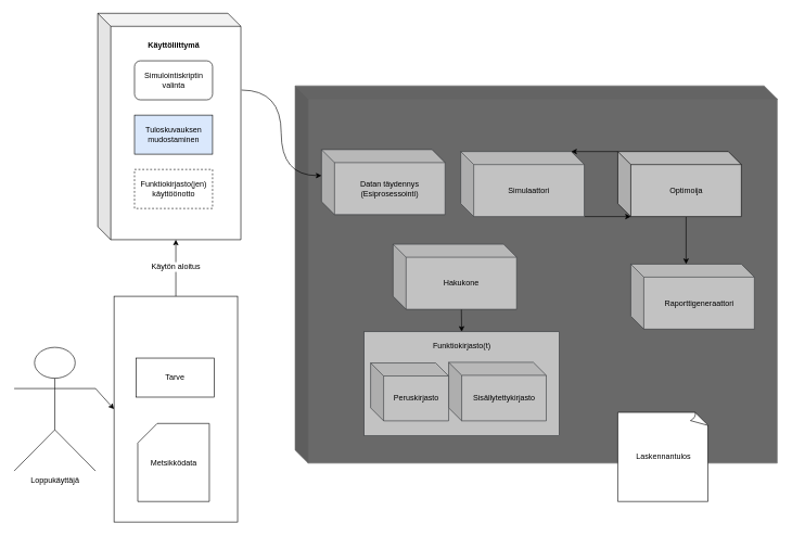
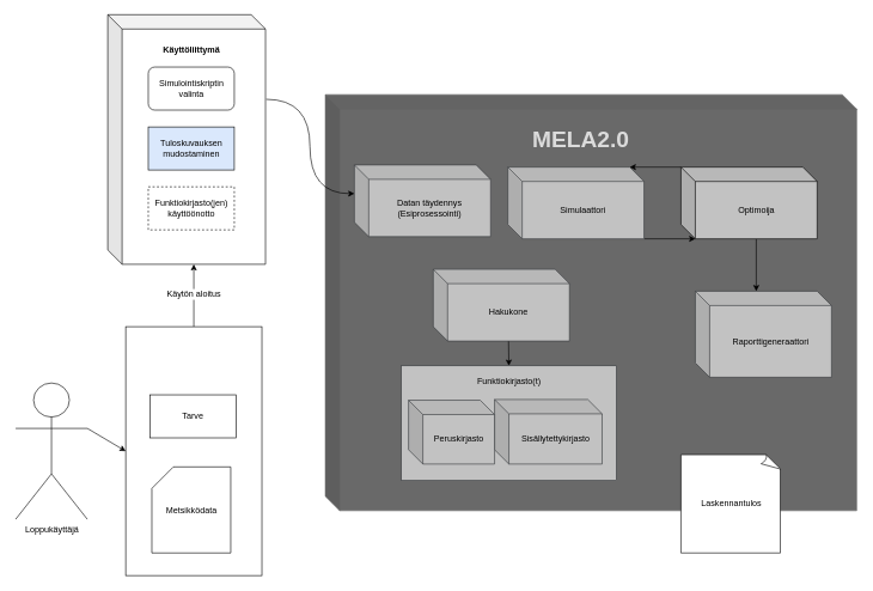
+ <mxCell id="6" value="MELA2.0" style="text;html=1;strokeColor=none;fillColor=none;align=center;verticalAlign=middle;whiteSpace=wrap;rounded=0;fontSize=32;fontColor=#DBDBDB;fontStyle=1" parent="1" vertex="1"><mxGeometry x="728.5" y="170" width="160" height="50" as="geometry" /></mxCell>
- <mxCell id="7" value="Raporttigeneraattori" style="shape=cube;whiteSpace=wrap;html=1;boundedLbl=1;backgroundOutline=1;darkOpacity=0.05;darkOpacity2=0.1;fontSize=12;fillColor=#C2C2C2;strokeColor=#36393d;" parent="1" vertex="1"><mxGeometry x="968.5" y="405.5" width="190" height="100" as="geometry" /></mxCell>
+ <mxCell id="7" value="Raporttigeneraattori" style="shape=cube;whiteSpace=wrap;html=1;boundedLbl=1;backgroundOutline=1;darkOpacity=0.05;darkOpacity2=0.1;fontSize=12;fillColor=#C2C2C2;strokeColor=#36393d;" parent="1" vertex="1"><mxGeometry x="968.5" y="405.5" width="190" height="120" as="geometry" /></mxCell>
- <mxCell id="4" value="Loppukäyttäjä" style="shape=umlActor;verticalLabelPosition=bottom;labelBackgroundColor=#ffffff;verticalAlign=top;html=1;outlineConnect=0;fontSize=12;" parent="1" vertex="1"><mxGeometry x="20.5" y="533.5" width="125" height="190" as="geometry" /></mxCell>
+ <mxCell id="4" value="Loppukäyttäjä" style="shape=umlActor;verticalLabelPosition=bottom;labelBackgroundColor=#ffffff;verticalAlign=top;html=1;outlineConnect=0;fontSize=12;" parent="1" vertex="1"><mxGeometry x="20.5" y="533.5" width="100" height="190" as="geometry" /></mxCell>
